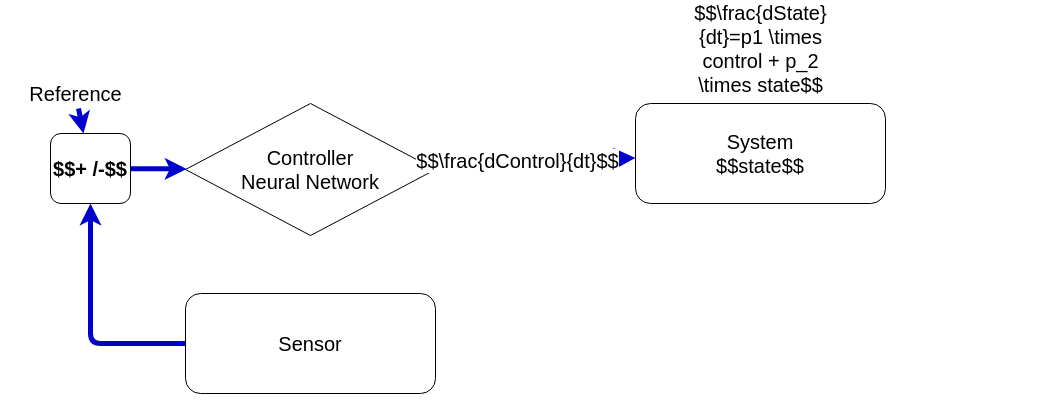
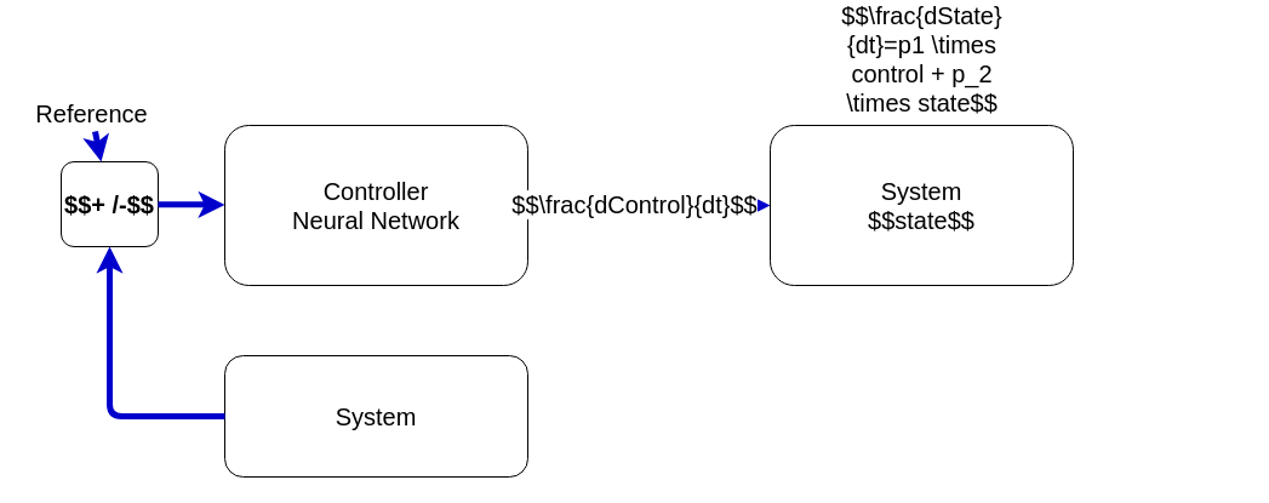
- <mxCell id="3" value="System&lt;br style=&quot;font-size: 20px;&quot;&gt;$$state$$" style="rounded=1;whiteSpace=wrap;html=1;fontSize=20;" vertex="1" parent="1"><mxGeometry x="635" y="90" width="250" height="100" as="geometry" /></mxCell>
+ <mxCell id="3" value="System&lt;br style=&quot;font-size: 20px;&quot;&gt;$$state$$" style="rounded=1;whiteSpace=wrap;html=1;fontSize=20;" vertex="1" parent="1"><mxGeometry x="635" y="90" width="250" height="132" as="geometry" /></mxCell>
- <mxCell id="2" value="Controller &lt;br style=&quot;font-size: 20px;&quot;&gt;Neural&amp;nbsp;Network" style="rhombus;whiteSpace=wrap;html=1;fontSize=20;" parent="1" vertex="1"><mxGeometry x="185" y="90" width="250" height="132" as="geometry" /></mxCell>
+ <mxCell id="2" value="Controller &lt;br style=&quot;font-size: 20px;&quot;&gt;Neural&amp;nbsp;Network" style="rounded=1;whiteSpace=wrap;html=1;fontSize=20;" parent="1" vertex="1"><mxGeometry x="185" y="90" width="250" height="132" as="geometry" /></mxCell>
- <mxCell id="6" value="Sensor" style="rounded=1;whiteSpace=wrap;html=1;fontSize=20;" vertex="1" parent="1"><mxGeometry x="185" y="280" width="250" height="100" as="geometry" /></mxCell>
+ <mxCell id="6" value="System" style="rounded=1;whiteSpace=wrap;html=1;fontSize=20;" vertex="1" parent="1"><mxGeometry x="185" y="280" width="250" height="100" as="geometry" /></mxCell>
